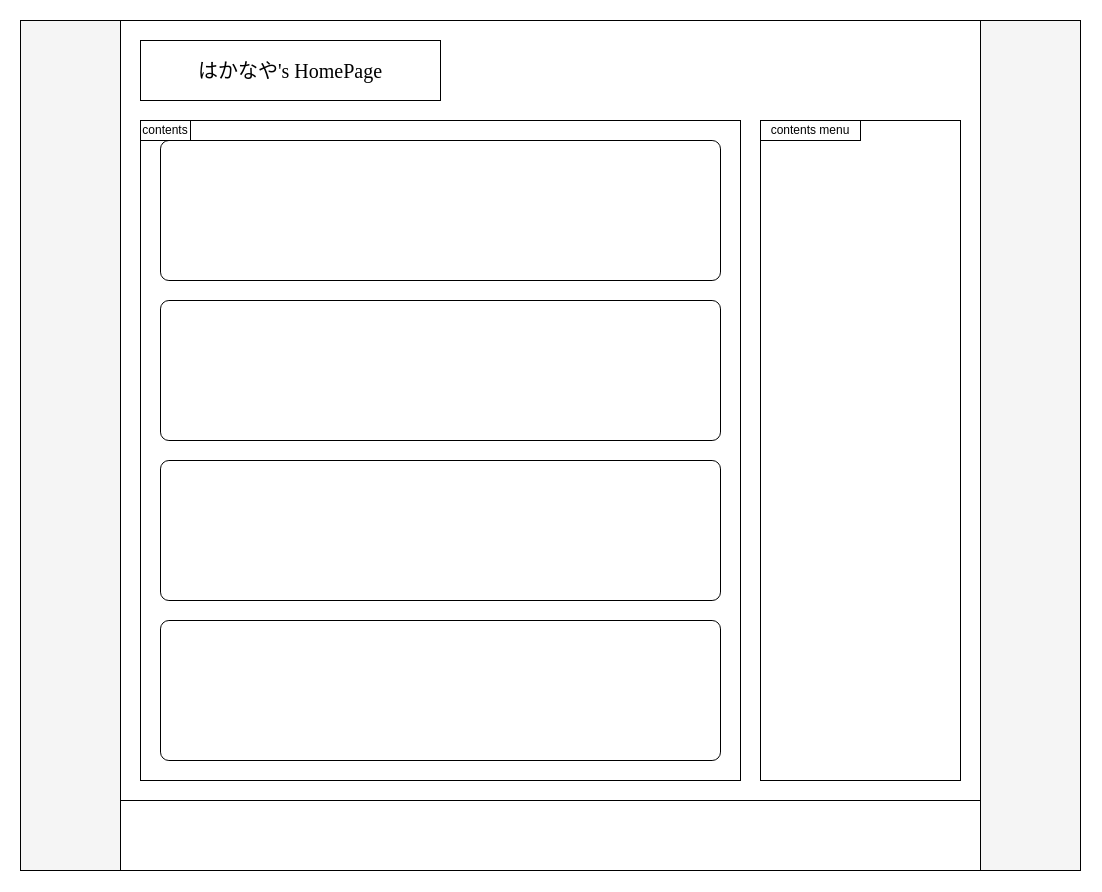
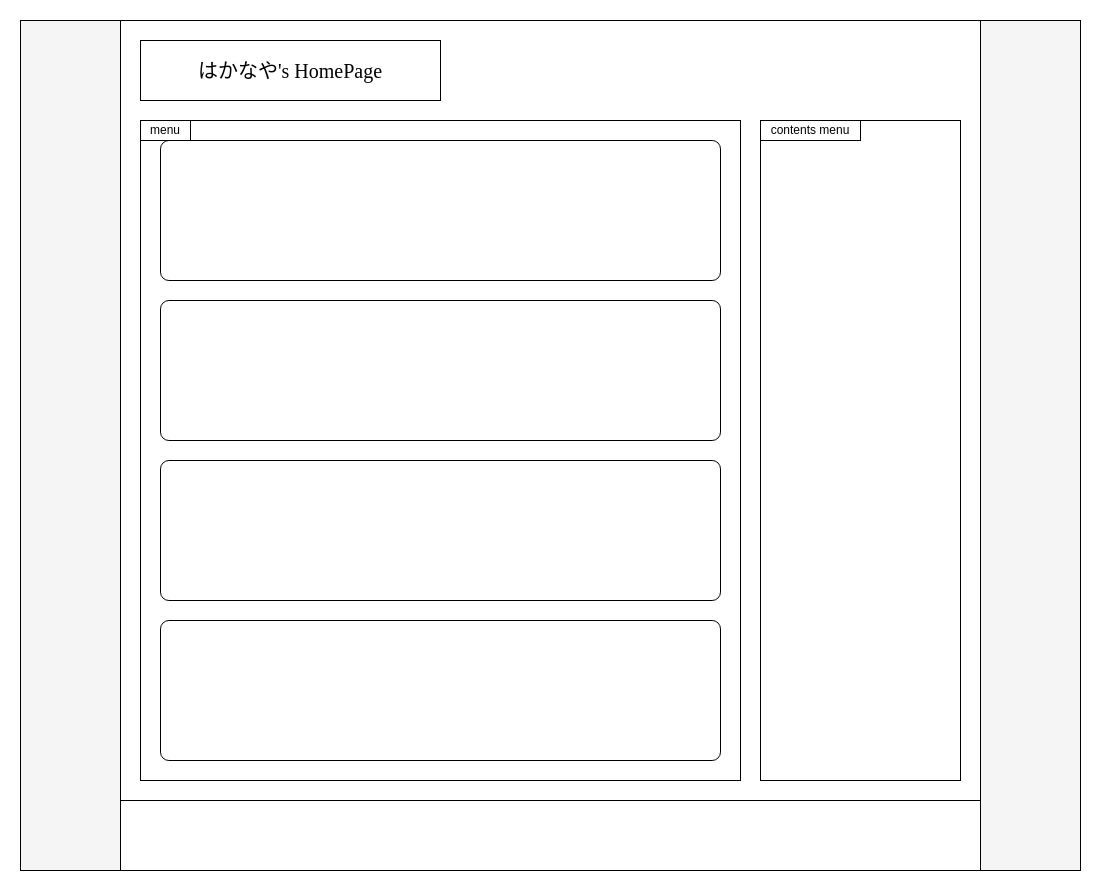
- <mxCell id="10" value="contents" style="text;html=1;strokeColor=#000000;fillColor=none;align=center;verticalAlign=middle;whiteSpace=wrap;rounded=0;fontColor=#000000;" parent="1" vertex="1"><mxGeometry x="140" y="120" width="50" height="20" as="geometry" /></mxCell>
+ <mxCell id="10" value="menu" style="text;html=1;strokeColor=#000000;fillColor=none;align=center;verticalAlign=middle;whiteSpace=wrap;rounded=0;fontColor=#000000;" parent="1" vertex="1"><mxGeometry x="140" y="120" width="50" height="20" as="geometry" /></mxCell>
